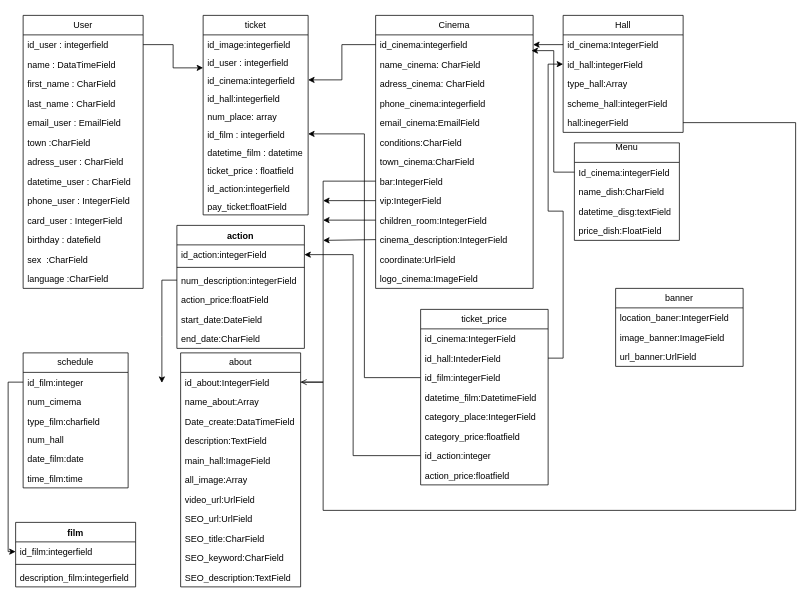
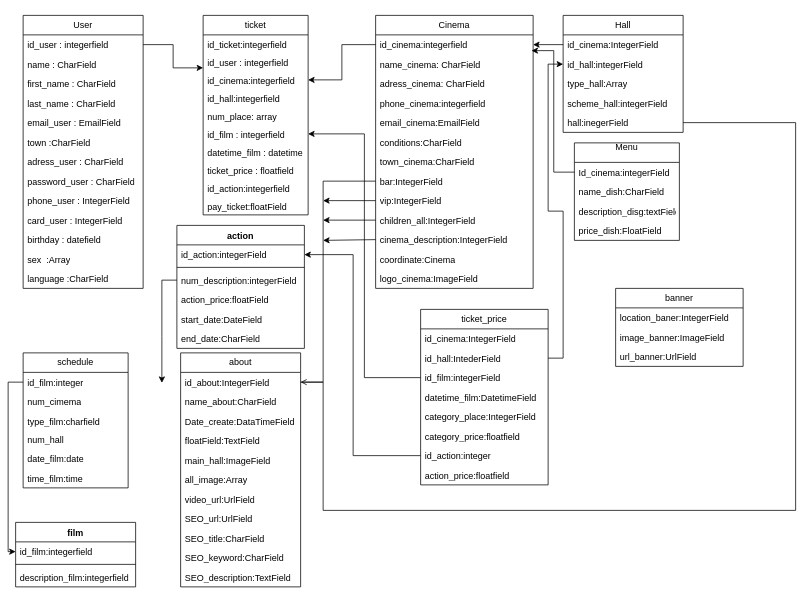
- <mxCell id="17" value="id_image:&lt;span style=&quot;color: light-dark(rgb(0, 0, 0), rgb(255, 255, 255)); background-color: transparent;&quot;&gt;integerfield&lt;/span&gt;&lt;div&gt;&lt;/div&gt;&lt;div&gt;&lt;span style=&quot;color: light-dark(rgb(0, 0, 0), rgb(255, 255, 255)); background-color: transparent;&quot;&gt;&lt;br&gt;&lt;/span&gt;&lt;/div&gt;" style="text;strokeColor=none;fillColor=none;align=left;verticalAlign=top;spacingLeft=4;spacingRight=4;overflow=hidden;rotatable=0;points=[[0,0.5],[1,0.5]];portConstraint=eastwest;whiteSpace=wrap;html=1;" vertex="1" parent="16"><mxGeometry y="26" width="140" height="24" as="geometry" /></mxCell>
+ <mxCell id="17" value="id_ticket:&lt;span style=&quot;color: light-dark(rgb(0, 0, 0), rgb(255, 255, 255)); background-color: transparent;&quot;&gt;integerfield&lt;/span&gt;&lt;div&gt;&lt;/div&gt;&lt;div&gt;&lt;span style=&quot;color: light-dark(rgb(0, 0, 0), rgb(255, 255, 255)); background-color: transparent;&quot;&gt;&lt;br&gt;&lt;/span&gt;&lt;/div&gt;" style="text;strokeColor=none;fillColor=none;align=left;verticalAlign=top;spacingLeft=4;spacingRight=4;overflow=hidden;rotatable=0;points=[[0,0.5],[1,0.5]];portConstraint=eastwest;whiteSpace=wrap;html=1;" vertex="1" parent="16"><mxGeometry y="26" width="140" height="24" as="geometry" /></mxCell>
- <mxCell id="4" value="name : DataTimeField" style="text;strokeColor=none;fillColor=none;align=left;verticalAlign=top;spacingLeft=4;spacingRight=4;overflow=hidden;rotatable=0;points=[[0,0.5],[1,0.5]];portConstraint=eastwest;whiteSpace=wrap;html=1;" vertex="1" parent="2"><mxGeometry y="52" width="160" height="26" as="geometry" /></mxCell>
+ <mxCell id="4" value="name : CharField" style="text;strokeColor=none;fillColor=none;align=left;verticalAlign=top;spacingLeft=4;spacingRight=4;overflow=hidden;rotatable=0;points=[[0,0.5],[1,0.5]];portConstraint=eastwest;whiteSpace=wrap;html=1;" vertex="1" parent="2"><mxGeometry y="52" width="160" height="26" as="geometry" /></mxCell>
- <mxCell id="10" value="datetime_user : CharField&lt;div&gt;&lt;br&gt;&lt;/div&gt;" style="text;strokeColor=none;fillColor=none;align=left;verticalAlign=top;spacingLeft=4;spacingRight=4;overflow=hidden;rotatable=0;points=[[0,0.5],[1,0.5]];portConstraint=eastwest;whiteSpace=wrap;html=1;" vertex="1" parent="2"><mxGeometry y="208" width="160" height="26" as="geometry" /></mxCell>
+ <mxCell id="10" value="password_user : CharField&lt;div&gt;&lt;br&gt;&lt;/div&gt;" style="text;strokeColor=none;fillColor=none;align=left;verticalAlign=top;spacingLeft=4;spacingRight=4;overflow=hidden;rotatable=0;points=[[0,0.5],[1,0.5]];portConstraint=eastwest;whiteSpace=wrap;html=1;" vertex="1" parent="2"><mxGeometry y="208" width="160" height="26" as="geometry" /></mxCell>
- <mxCell id="79" value="datetime_disg:textField" style="text;strokeColor=none;fillColor=none;align=left;verticalAlign=top;spacingLeft=4;spacingRight=4;overflow=hidden;rotatable=0;points=[[0,0.5],[1,0.5]];portConstraint=eastwest;whiteSpace=wrap;html=1;" vertex="1" parent="76"><mxGeometry y="78" width="140" height="26" as="geometry" /></mxCell>
+ <mxCell id="79" value="description_disg:textField" style="text;strokeColor=none;fillColor=none;align=left;verticalAlign=top;spacingLeft=4;spacingRight=4;overflow=hidden;rotatable=0;points=[[0,0.5],[1,0.5]];portConstraint=eastwest;whiteSpace=wrap;html=1;" vertex="1" parent="76"><mxGeometry y="78" width="140" height="26" as="geometry" /></mxCell>
- <mxCell id="38" value="children_room:IntegerField" style="text;strokeColor=none;fillColor=none;align=left;verticalAlign=top;spacingLeft=4;spacingRight=4;overflow=hidden;rotatable=0;points=[[0,0.5],[1,0.5]];portConstraint=eastwest;whiteSpace=wrap;html=1;" vertex="1" parent="28"><mxGeometry y="260" width="210" height="26" as="geometry" /></mxCell>
+ <mxCell id="38" value="children_all:IntegerField" style="text;strokeColor=none;fillColor=none;align=left;verticalAlign=top;spacingLeft=4;spacingRight=4;overflow=hidden;rotatable=0;points=[[0,0.5],[1,0.5]];portConstraint=eastwest;whiteSpace=wrap;html=1;" vertex="1" parent="28"><mxGeometry y="260" width="210" height="26" as="geometry" /></mxCell>
- <mxCell id="14" value="&lt;div&gt;sex&amp;nbsp; :&lt;span style=&quot;background-color: transparent; color: light-dark(rgb(0, 0, 0), rgb(255, 255, 255));&quot;&gt;CharField&lt;/span&gt;&lt;/div&gt;&lt;div&gt;&lt;br&gt;&lt;/div&gt;" style="text;strokeColor=none;fillColor=none;align=left;verticalAlign=top;spacingLeft=4;spacingRight=4;overflow=hidden;rotatable=0;points=[[0,0.5],[1,0.5]];portConstraint=eastwest;whiteSpace=wrap;html=1;" vertex="1" parent="2"><mxGeometry y="312" width="160" height="26" as="geometry" /></mxCell>
+ <mxCell id="14" value="&lt;div&gt;sex&amp;nbsp; :&lt;span style=&quot;background-color: transparent; color: light-dark(rgb(0, 0, 0), rgb(255, 255, 255));&quot;&gt;Array&lt;/span&gt;&lt;/div&gt;&lt;div&gt;&lt;br&gt;&lt;/div&gt;" style="text;strokeColor=none;fillColor=none;align=left;verticalAlign=top;spacingLeft=4;spacingRight=4;overflow=hidden;rotatable=0;points=[[0,0.5],[1,0.5]];portConstraint=eastwest;whiteSpace=wrap;html=1;" vertex="1" parent="2"><mxGeometry y="312" width="160" height="26" as="geometry" /></mxCell>
- <mxCell id="40" value="coordinate:UrlField" style="text;strokeColor=none;fillColor=none;align=left;verticalAlign=top;spacingLeft=4;spacingRight=4;overflow=hidden;rotatable=0;points=[[0,0.5],[1,0.5]];portConstraint=eastwest;whiteSpace=wrap;html=1;" vertex="1" parent="28"><mxGeometry y="312" width="210" height="26" as="geometry" /></mxCell>
+ <mxCell id="40" value="coordinate:Cinema" style="text;strokeColor=none;fillColor=none;align=left;verticalAlign=top;spacingLeft=4;spacingRight=4;overflow=hidden;rotatable=0;points=[[0,0.5],[1,0.5]];portConstraint=eastwest;whiteSpace=wrap;html=1;" vertex="1" parent="28"><mxGeometry y="312" width="210" height="26" as="geometry" /></mxCell>
- <mxCell id="44" value="name_about:Array" style="text;strokeColor=none;fillColor=none;align=left;verticalAlign=top;spacingLeft=4;spacingRight=4;overflow=hidden;rotatable=0;points=[[0,0.5],[1,0.5]];portConstraint=eastwest;whiteSpace=wrap;html=1;" vertex="1" parent="42"><mxGeometry y="52" width="160" height="26" as="geometry" /></mxCell>
+ <mxCell id="44" value="name_about:CharField" style="text;strokeColor=none;fillColor=none;align=left;verticalAlign=top;spacingLeft=4;spacingRight=4;overflow=hidden;rotatable=0;points=[[0,0.5],[1,0.5]];portConstraint=eastwest;whiteSpace=wrap;html=1;" vertex="1" parent="42"><mxGeometry y="52" width="160" height="26" as="geometry" /></mxCell>
- <mxCell id="46" value="description:TextField" style="text;strokeColor=none;fillColor=none;align=left;verticalAlign=top;spacingLeft=4;spacingRight=4;overflow=hidden;rotatable=0;points=[[0,0.5],[1,0.5]];portConstraint=eastwest;whiteSpace=wrap;html=1;" vertex="1" parent="42"><mxGeometry y="104" width="160" height="26" as="geometry" /></mxCell>
+ <mxCell id="46" value="floatField:TextField" style="text;strokeColor=none;fillColor=none;align=left;verticalAlign=top;spacingLeft=4;spacingRight=4;overflow=hidden;rotatable=0;points=[[0,0.5],[1,0.5]];portConstraint=eastwest;whiteSpace=wrap;html=1;" vertex="1" parent="42"><mxGeometry y="104" width="160" height="26" as="geometry" /></mxCell>
